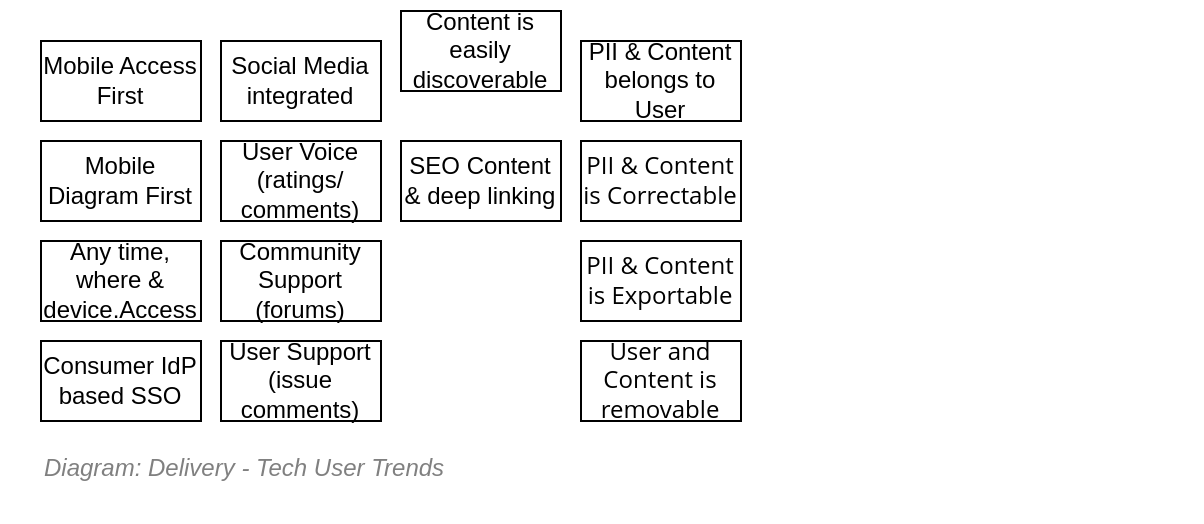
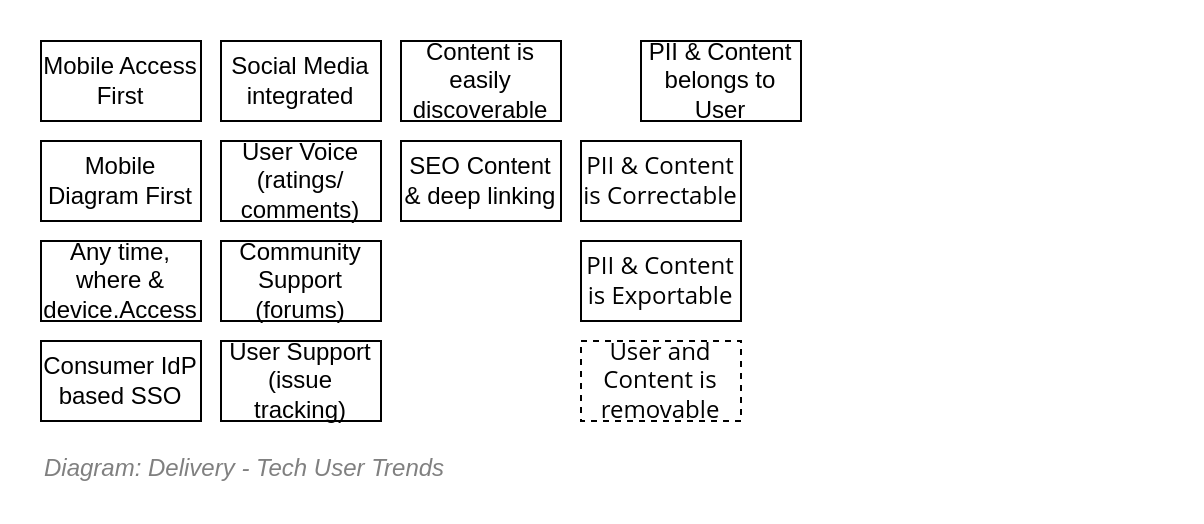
- <mxCell id="10" value="&lt;font style=&quot;font-size: 12px&quot;&gt;Content is easily discoverable&lt;br style=&quot;font-size: 12px&quot;&gt;&lt;/font&gt;" style="rounded=0;whiteSpace=wrap;html=1;strokeWidth=1;fillColor=none;fontSize=12;align=center;horizontal=1;verticalAlign=middle;arcSize=6;container=0;absoluteArcSize=1;recursiveResize=0;" vertex="1" parent="1"><mxGeometry x="200" y="5" width="80" height="40" as="geometry" /></mxCell>
+ <mxCell id="10" value="&lt;font style=&quot;font-size: 12px&quot;&gt;Content is easily discoverable&lt;br style=&quot;font-size: 12px&quot;&gt;&lt;/font&gt;" style="rounded=0;whiteSpace=wrap;html=1;strokeWidth=1;fillColor=none;fontSize=12;align=center;horizontal=1;verticalAlign=middle;arcSize=6;container=0;absoluteArcSize=1;recursiveResize=0;" vertex="1" parent="1"><mxGeometry x="200" y="20" width="80" height="40" as="geometry" /></mxCell>
- <mxCell id="4" value="&lt;font style=&quot;font-size: 12px&quot;&gt;&lt;font style=&quot;font-size: 12px&quot;&gt;PII &amp;amp; Content belongs to User&lt;/font&gt;&lt;br style=&quot;font-size: 12px&quot;&gt;&lt;/font&gt;" style="rounded=0;whiteSpace=wrap;html=1;strokeWidth=1;fillColor=none;fontSize=12;align=center;horizontal=1;verticalAlign=middle;arcSize=6;container=0;absoluteArcSize=1;recursiveResize=0;" vertex="1" parent="1"><mxGeometry x="290" y="20" width="80" height="40" as="geometry" /></mxCell>
+ <mxCell id="4" value="&lt;font style=&quot;font-size: 12px&quot;&gt;&lt;font style=&quot;font-size: 12px&quot;&gt;PII &amp;amp; Content belongs to User&lt;/font&gt;&lt;br style=&quot;font-size: 12px&quot;&gt;&lt;/font&gt;" style="rounded=0;whiteSpace=wrap;html=1;strokeWidth=1;fillColor=none;fontSize=12;align=center;horizontal=1;verticalAlign=middle;arcSize=6;container=0;absoluteArcSize=1;recursiveResize=0;" vertex="1" parent="1"><mxGeometry x="320" y="20" width="80" height="40" as="geometry" /></mxCell>
- <mxCell id="11" value="&lt;font style=&quot;font-size: 12px&quot;&gt;User Support (issue comments)&lt;br style=&quot;font-size: 12px&quot;&gt;&lt;/font&gt;" style="rounded=0;whiteSpace=wrap;html=1;strokeWidth=1;fillColor=none;fontSize=12;align=center;horizontal=1;verticalAlign=middle;arcSize=6;container=0;absoluteArcSize=1;recursiveResize=0;" vertex="1" parent="1"><mxGeometry x="110" y="170" width="80" height="40" as="geometry" /></mxCell>
+ <mxCell id="11" value="&lt;font style=&quot;font-size: 12px&quot;&gt;User Support (issue tracking)&lt;br style=&quot;font-size: 12px&quot;&gt;&lt;/font&gt;" style="rounded=0;whiteSpace=wrap;html=1;strokeWidth=1;fillColor=none;fontSize=12;align=center;horizontal=1;verticalAlign=middle;arcSize=6;container=0;absoluteArcSize=1;recursiveResize=0;" vertex="1" parent="1"><mxGeometry x="110" y="170" width="80" height="40" as="geometry" /></mxCell>
- <mxCell id="9" value="&lt;font style=&quot;font-size: 12px&quot;&gt;&lt;span style=&quot;font-family: &amp;quot;open sans&amp;quot;, arial, verdana; font-size: 12px;&quot;&gt;User and Content is removable&lt;/span&gt;&lt;br style=&quot;font-size: 12px&quot;&gt;&lt;/font&gt;" style="rounded=0;whiteSpace=wrap;html=1;strokeWidth=1;fillColor=none;fontSize=12;align=center;horizontal=1;verticalAlign=middle;arcSize=6;container=0;absoluteArcSize=1;recursiveResize=0;labelBackgroundColor=none;" vertex="1" parent="1"><mxGeometry x="290" y="170" width="80" height="40" as="geometry" /></mxCell>
+ <mxCell id="9" value="&lt;font style=&quot;font-size: 12px&quot;&gt;&lt;span style=&quot;font-family: &amp;quot;open sans&amp;quot;, arial, verdana; font-size: 12px;&quot;&gt;User and Content is removable&lt;/span&gt;&lt;br style=&quot;font-size: 12px&quot;&gt;&lt;/font&gt;" style="rounded=0;whiteSpace=wrap;html=1;strokeWidth=1;fillColor=none;fontSize=12;align=center;horizontal=1;verticalAlign=middle;arcSize=6;container=0;absoluteArcSize=1;recursiveResize=0;labelBackgroundColor=none;dashed=1;" vertex="1" parent="1"><mxGeometry x="290" y="170" width="80" height="40" as="geometry" /></mxCell>
